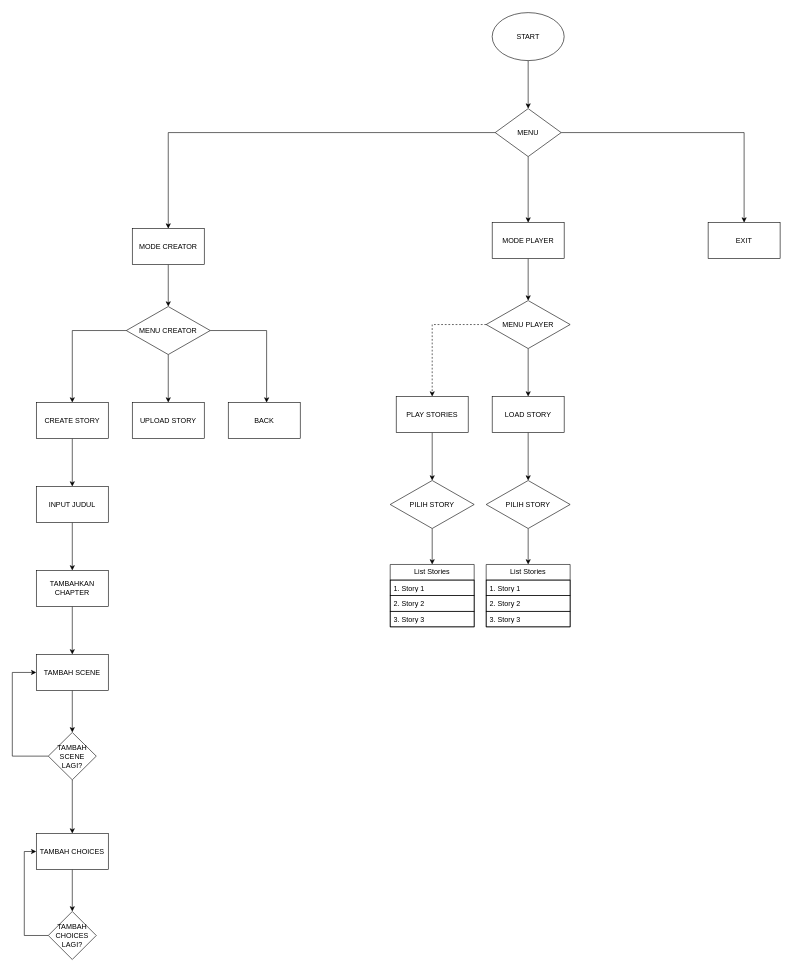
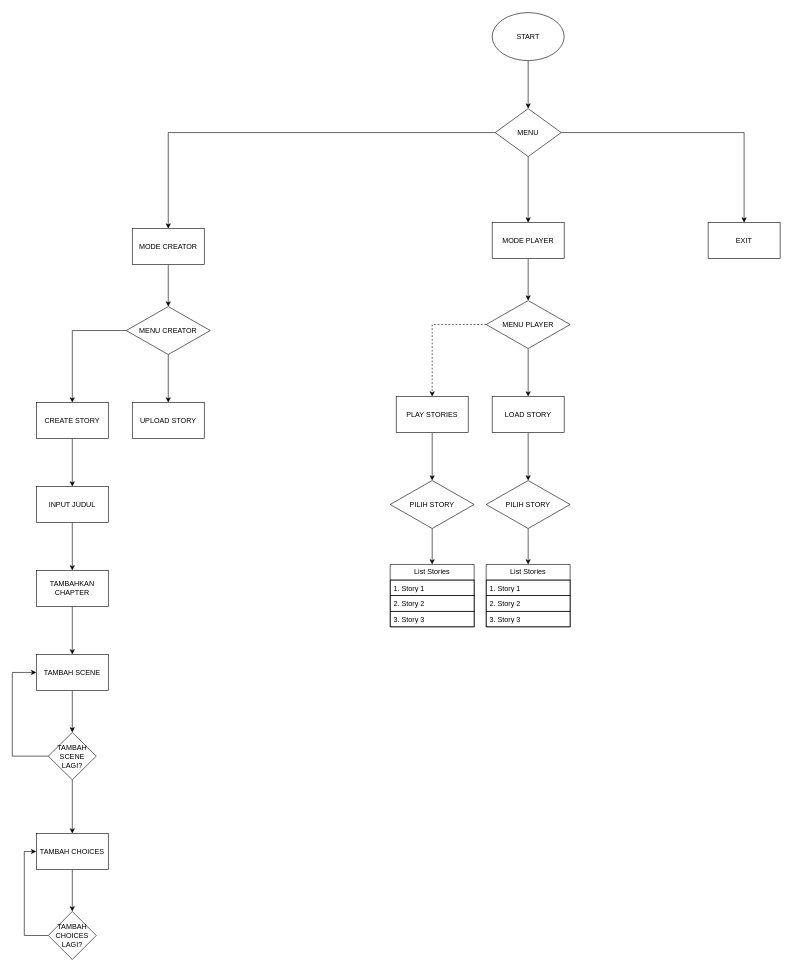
- <mxCell id="20" style="edgeStyle=orthogonalEdgeStyle;rounded=0;orthogonalLoop=1;jettySize=auto;html=1;entryX=0.533;entryY=0.001;entryDx=0;entryDy=0;entryPerimeter=0;" parent="1" source="15" target="19" edge="1"><mxGeometry relative="1" as="geometry" /></mxCell>
- <mxCell id="19" value="BACK" style="rounded=0;whiteSpace=wrap;html=1;" parent="1" vertex="1"><mxGeometry x="380" y="670" width="120" height="60" as="geometry" /></mxCell>
